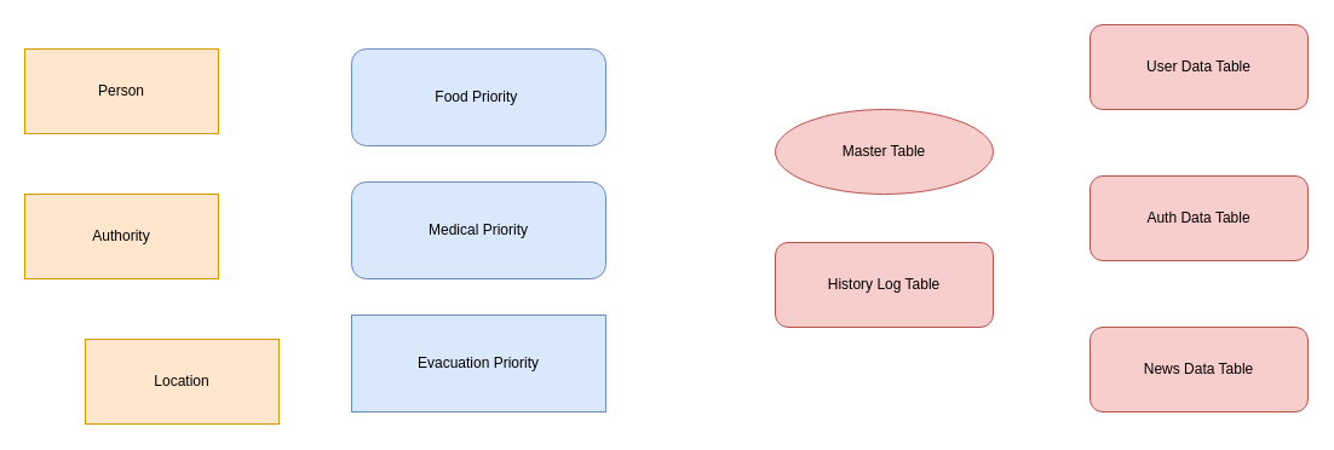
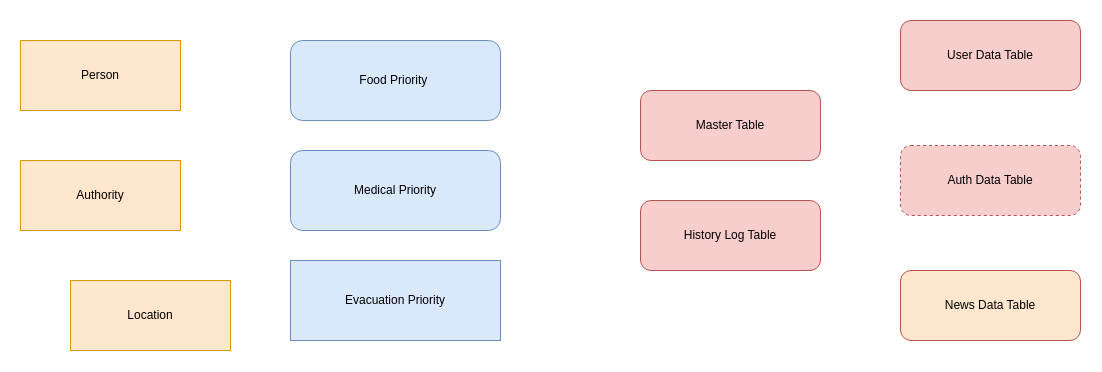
- <mxCell id="11" value="Master Table" style="ellipse;whiteSpace=wrap;html=1;fillColor=#f8cecc;strokeColor=#b85450;" vertex="1" parent="1"><mxGeometry x="640" y="90" width="180" height="70" as="geometry" /></mxCell>
+ <mxCell id="11" value="Master Table" style="rounded=1;whiteSpace=wrap;html=1;fillColor=#f8cecc;strokeColor=#b85450;" vertex="1" parent="1"><mxGeometry x="640" y="90" width="180" height="70" as="geometry" /></mxCell>
- <mxCell id="9" value="Auth Data Table" style="rounded=1;whiteSpace=wrap;html=1;fillColor=#f8cecc;strokeColor=#b85450;" vertex="1" parent="1"><mxGeometry x="900" y="145" width="180" height="70" as="geometry" /></mxCell>
+ <mxCell id="9" value="Auth Data Table" style="rounded=1;whiteSpace=wrap;html=1;fillColor=#f8cecc;strokeColor=#b85450;dashed=1;" vertex="1" parent="1"><mxGeometry x="900" y="145" width="180" height="70" as="geometry" /></mxCell>
- <mxCell id="10" value="News Data Table" style="rounded=1;whiteSpace=wrap;html=1;fillColor=#f8cecc;strokeColor=#b85450;" vertex="1" parent="1"><mxGeometry x="900" y="270" width="180" height="70" as="geometry" /></mxCell>
+ <mxCell id="10" value="News Data Table" style="rounded=1;whiteSpace=wrap;html=1;fillColor=#ffe6cc;strokeColor=#b85450;" vertex="1" parent="1"><mxGeometry x="900" y="270" width="180" height="70" as="geometry" /></mxCell>
